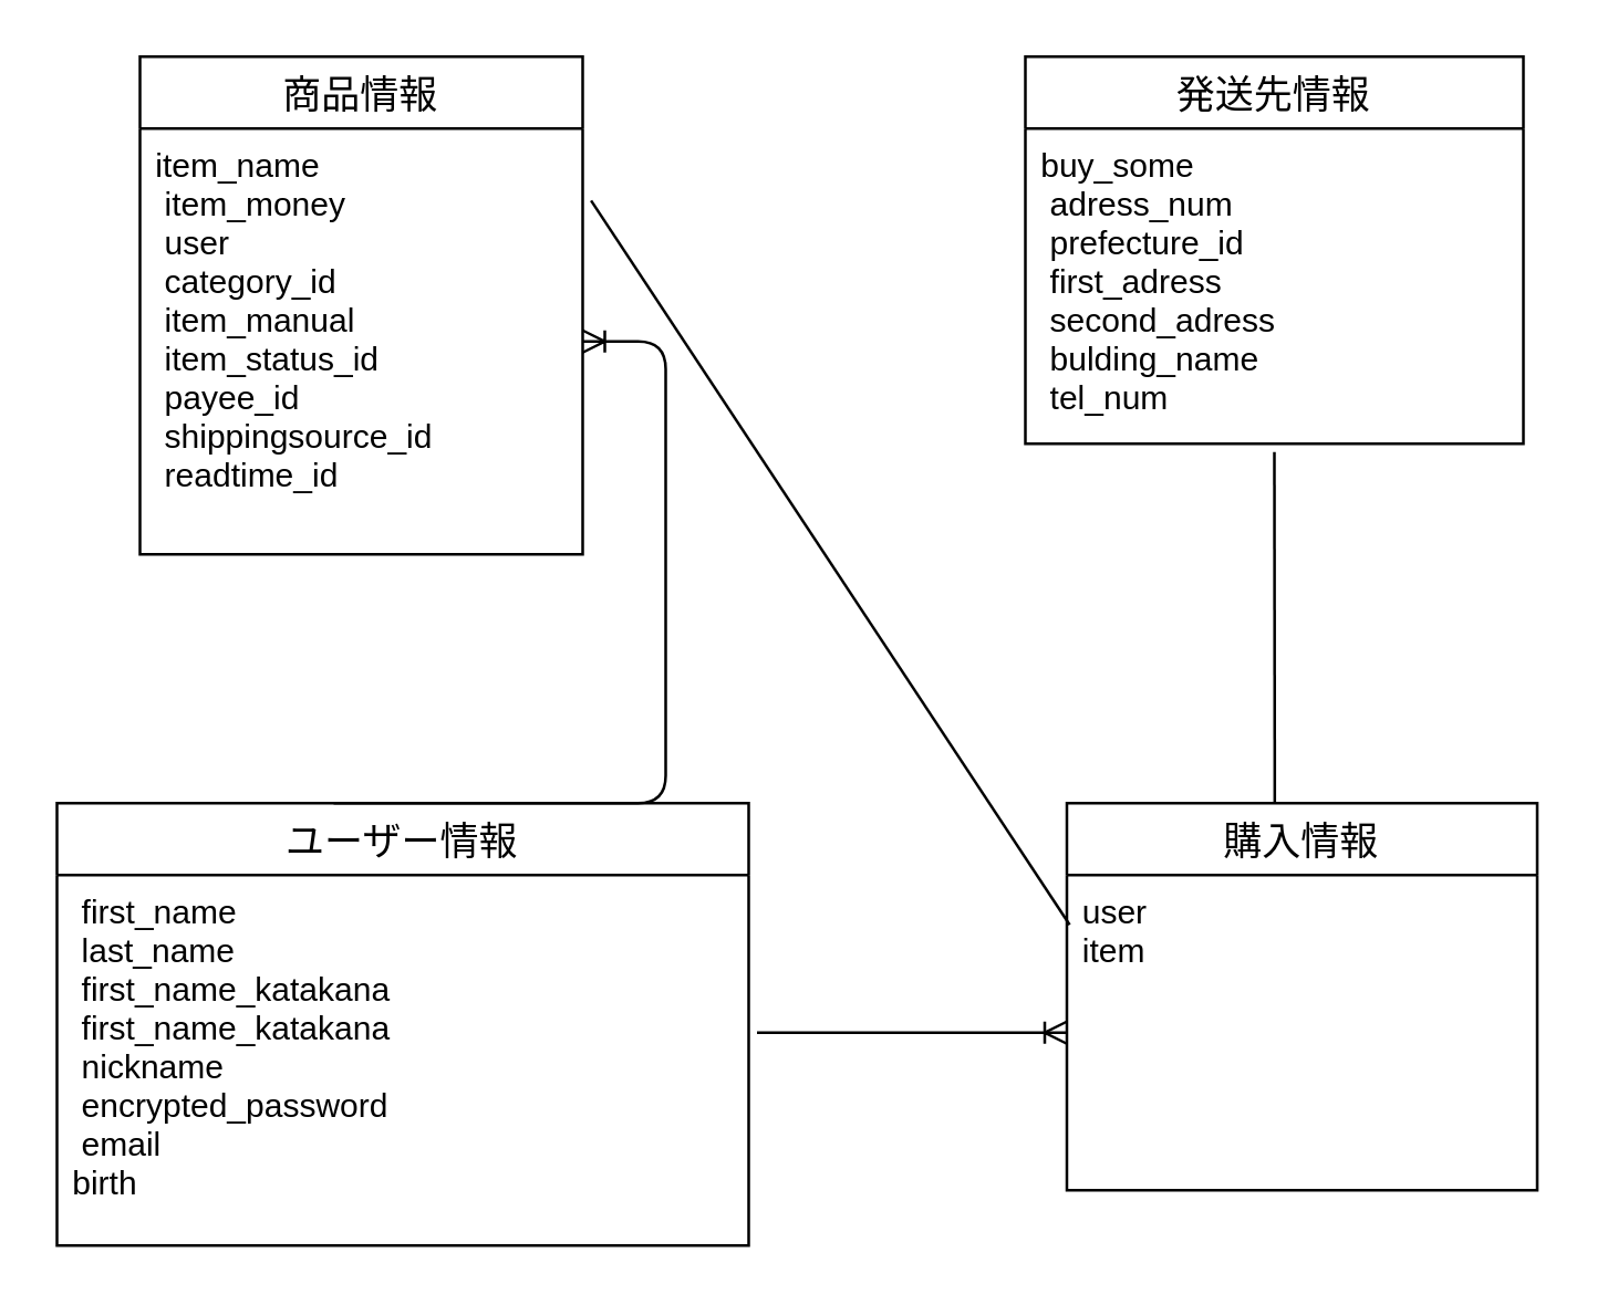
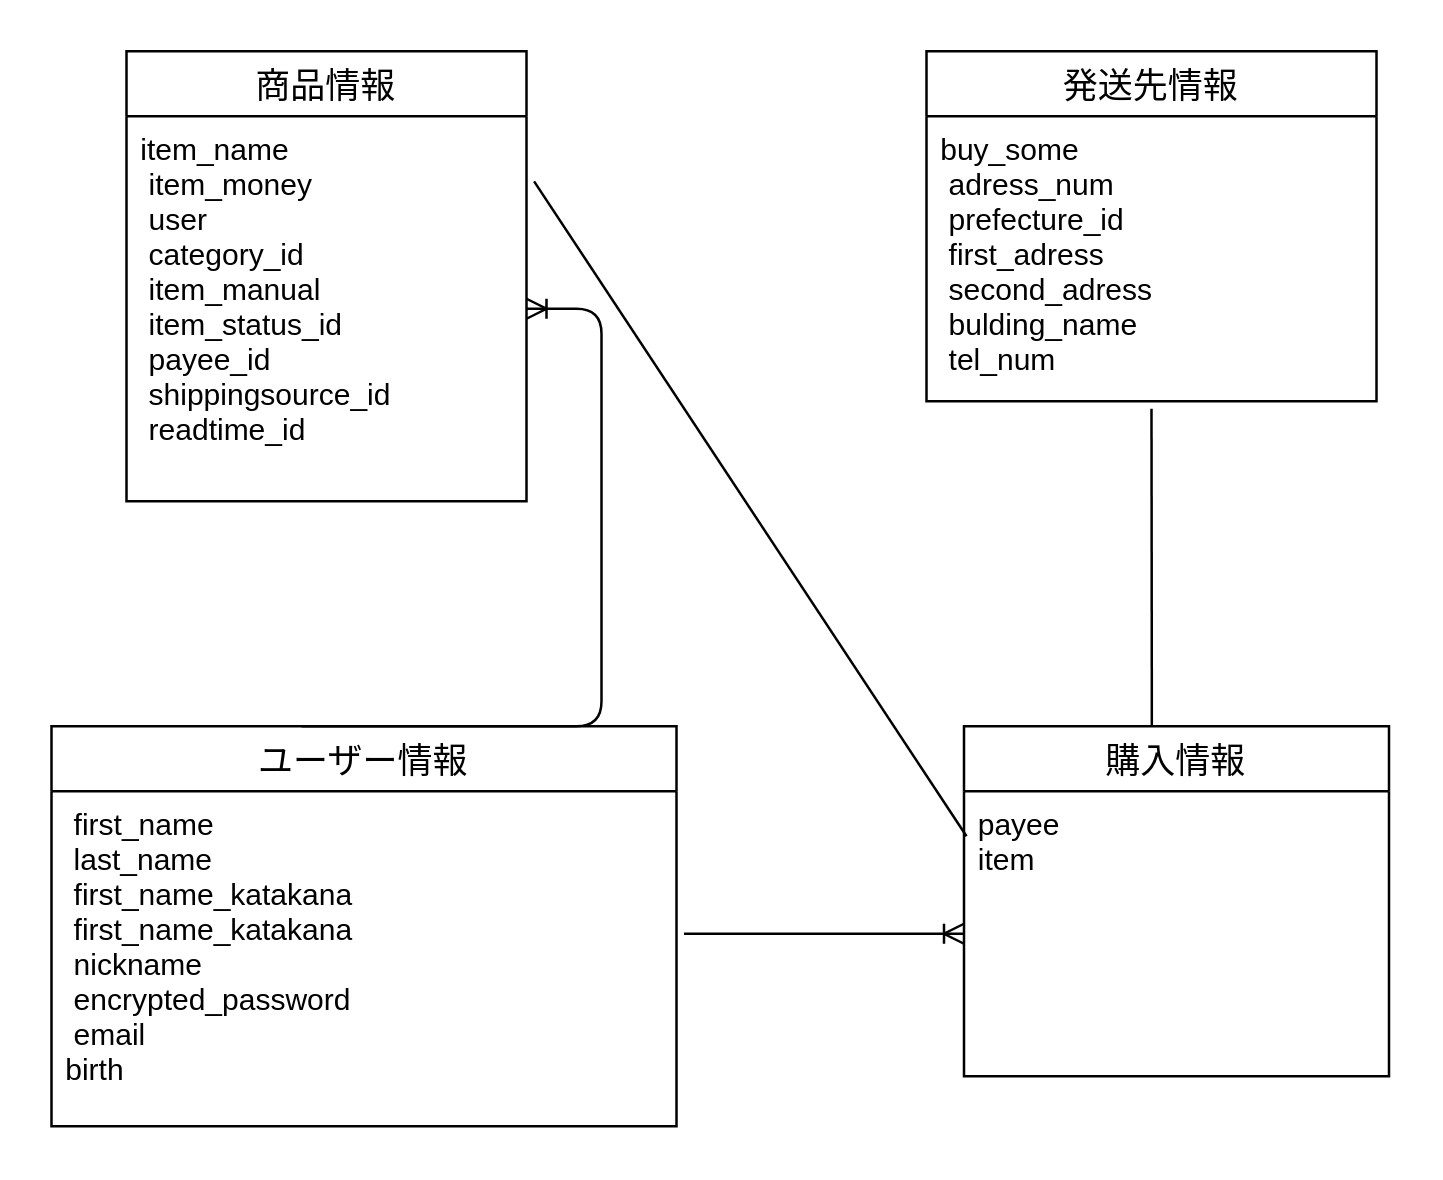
- <mxCell id="7" value="user        &#10;item    &#10;" style="text;strokeColor=none;fillColor=none;spacingLeft=4;spacingRight=4;overflow=hidden;rotatable=0;points=[[0,0.5],[1,0.5]];portConstraint=eastwest;fontSize=12;" parent="6" vertex="1"><mxGeometry y="26" width="170" height="114" as="geometry" /></mxCell>
+ <mxCell id="7" value="payee        &#10;item    &#10;" style="text;strokeColor=none;fillColor=none;spacingLeft=4;spacingRight=4;overflow=hidden;rotatable=0;points=[[0,0.5],[1,0.5]];portConstraint=eastwest;fontSize=12;" parent="6" vertex="1"><mxGeometry y="26" width="170" height="114" as="geometry" /></mxCell>
